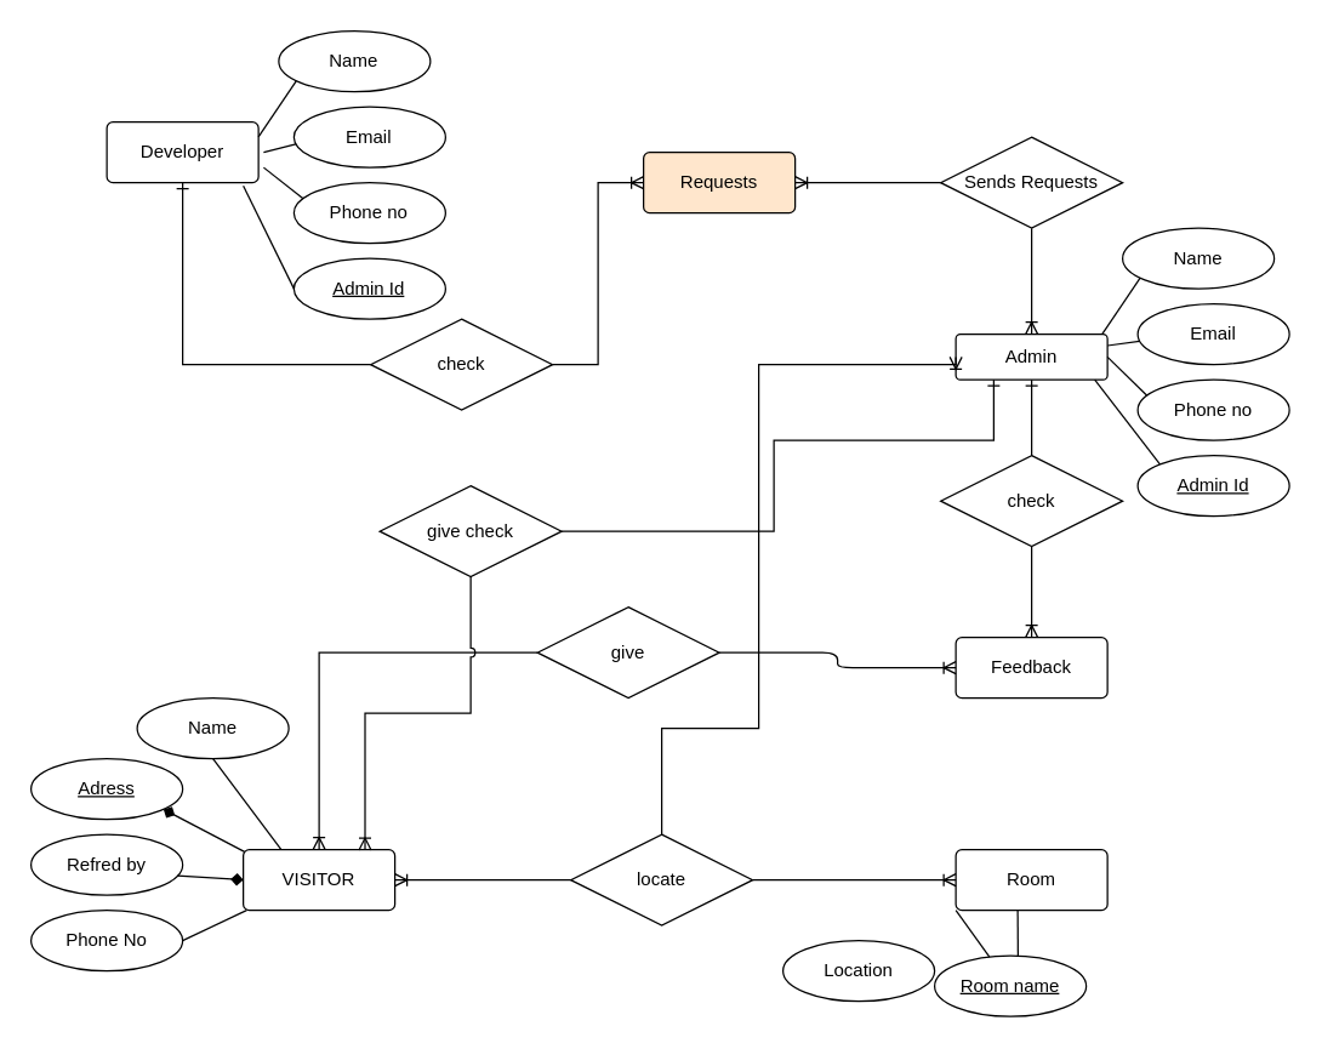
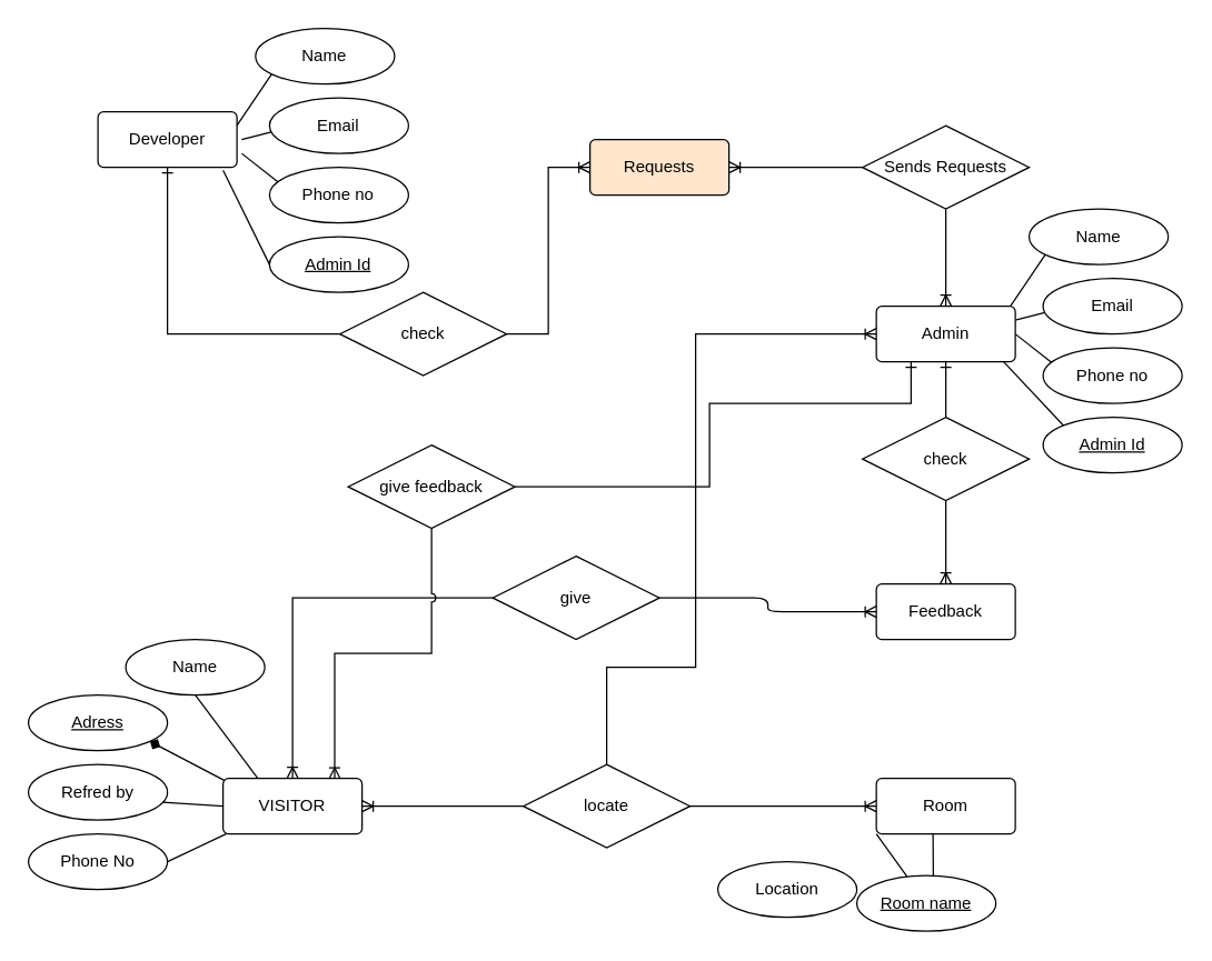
- <mxCell id="23" value="Admin" style="rounded=1;arcSize=10;whiteSpace=wrap;html=1;align=center;" parent="1" vertex="1"><mxGeometry x="630" y="220" width="100" height="30" as="geometry" /></mxCell>
+ <mxCell id="23" value="Admin" style="rounded=1;arcSize=10;whiteSpace=wrap;html=1;align=center;" parent="1" vertex="1"><mxGeometry x="630" y="220" width="100" height="40" as="geometry" /></mxCell>
- <mxCell id="35" value="give check" style="shape=rhombus;perimeter=rhombusPerimeter;whiteSpace=wrap;html=1;align=center;" parent="1" vertex="1"><mxGeometry x="250" y="320" width="120" height="60" as="geometry" /></mxCell>
+ <mxCell id="35" value="give feedback" style="shape=rhombus;perimeter=rhombusPerimeter;whiteSpace=wrap;html=1;align=center;" parent="1" vertex="1"><mxGeometry x="250" y="320" width="120" height="60" as="geometry" /></mxCell>
- <mxCell id="8" value="" style="endArrow=diamond;html=1;rounded=0;exitX=0.965;exitY=0.678;exitDx=0;exitDy=0;entryX=0;entryY=0.5;entryDx=0;entryDy=0;exitPerimeter=0;" parent="1" source="4" target="2" edge="1"><mxGeometry relative="1" as="geometry"><mxPoint x="130" y="630" as="sourcePoint" /><mxPoint x="170" y="610" as="targetPoint" /></mxGeometry></mxCell>
+ <mxCell id="8" value="" style="endArrow=none;html=1;rounded=0;exitX=0.965;exitY=0.678;exitDx=0;exitDy=0;entryX=0;entryY=0.5;entryDx=0;entryDy=0;exitPerimeter=0;" parent="1" source="4" target="2" edge="1"><mxGeometry relative="1" as="geometry"><mxPoint x="130" y="630" as="sourcePoint" /><mxPoint x="170" y="610" as="targetPoint" /></mxGeometry></mxCell>
